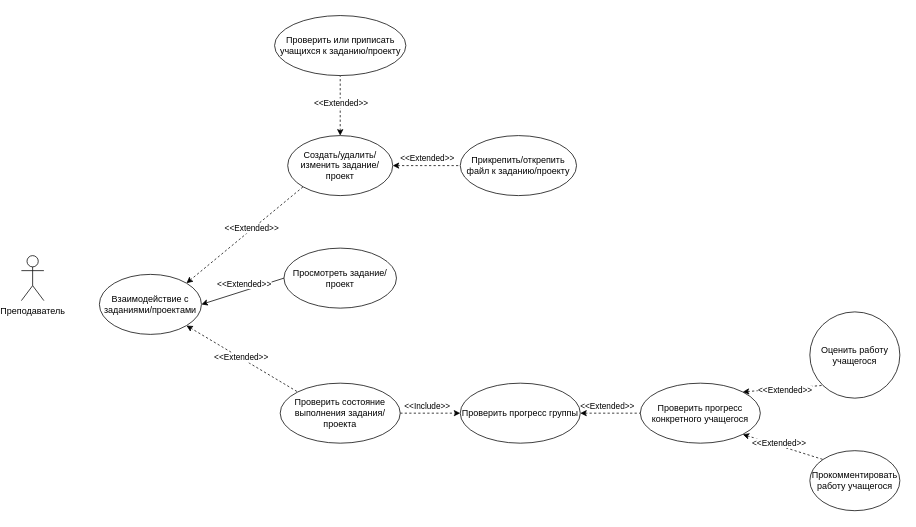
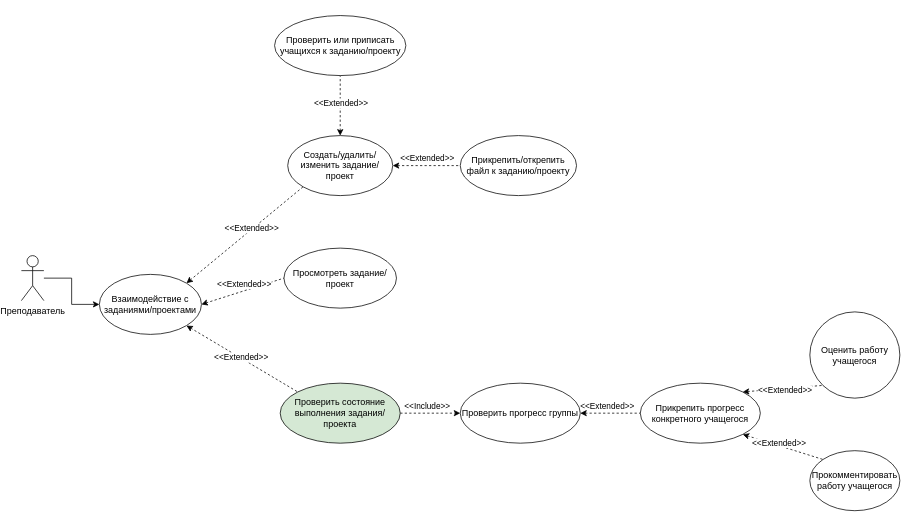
- <mxCell id="15" value="" style="endArrow=none;html=1;rounded=0;entryX=0;entryY=0.5;entryDx=0;entryDy=0;exitX=1;exitY=0.5;exitDx=0;exitDy=0;startArrow=classic;startFill=1;dashed=0;" parent="1" source="4" target="10" edge="1"><mxGeometry width="50" height="50" relative="1" as="geometry"><mxPoint x="160" y="410" as="sourcePoint" /><mxPoint x="210" y="360" as="targetPoint" /></mxGeometry></mxCell>
+ <mxCell id="15" value="" style="endArrow=none;html=1;rounded=0;entryX=0;entryY=0.5;entryDx=0;entryDy=0;exitX=1;exitY=0.5;exitDx=0;exitDy=0;startArrow=classic;startFill=1;dashed=1;" parent="1" source="4" target="10" edge="1"><mxGeometry width="50" height="50" relative="1" as="geometry"><mxPoint x="160" y="410" as="sourcePoint" /><mxPoint x="210" y="360" as="targetPoint" /></mxGeometry></mxCell>
+ <mxCell id="3" style="edgeStyle=orthogonalEdgeStyle;rounded=0;orthogonalLoop=1;jettySize=auto;html=1;exitX=0;exitY=0.5;exitDx=0;exitDy=0;startArrow=classic;startFill=1;endArrow=none;endFill=0;" parent="1" source="4" target="2" edge="1"><mxGeometry relative="1" as="geometry" /></mxCell>
- <mxCell id="14" value="Проверить состояние выполнения задания/проекта" style="ellipse;whiteSpace=wrap;html=1;" parent="1" vertex="1"><mxGeometry x="365" y="510" width="160" height="80" as="geometry" /></mxCell>
+ <mxCell id="14" value="Проверить состояние выполнения задания/проекта" style="ellipse;whiteSpace=wrap;html=1;fillColor=#d5e8d4;" parent="1" vertex="1"><mxGeometry x="365" y="510" width="160" height="80" as="geometry" /></mxCell>
- <mxCell id="25" value="Проверить прогресс конкретного учащегося" style="ellipse;whiteSpace=wrap;html=1;" parent="1" vertex="1"><mxGeometry x="845" y="510" width="160" height="80" as="geometry" /></mxCell>
+ <mxCell id="25" value="Прикрепить прогресс конкретного учащегося" style="ellipse;whiteSpace=wrap;html=1;" parent="1" vertex="1"><mxGeometry x="845" y="510" width="160" height="80" as="geometry" /></mxCell>
